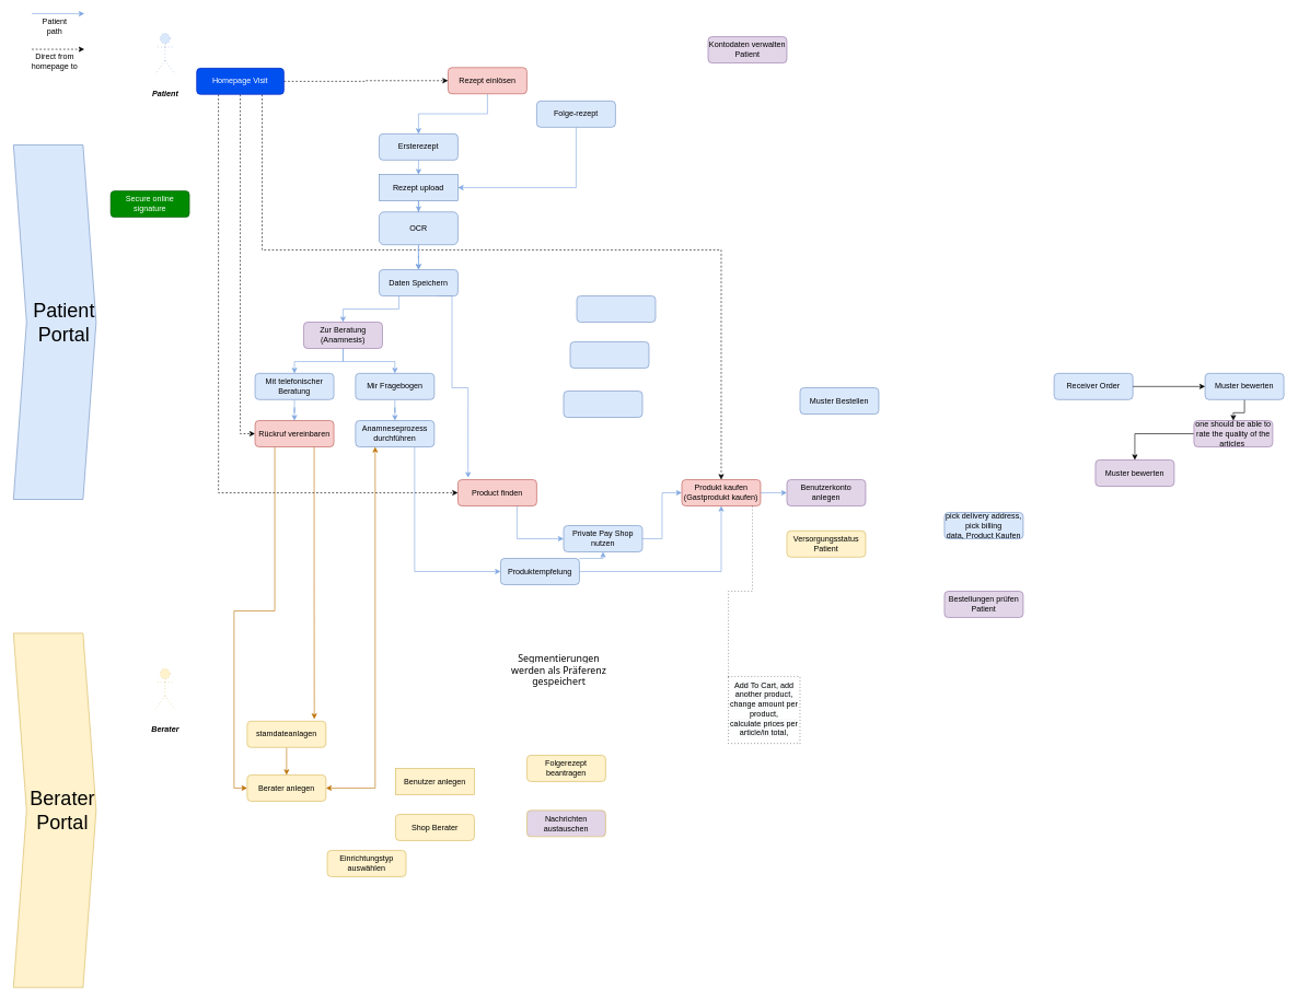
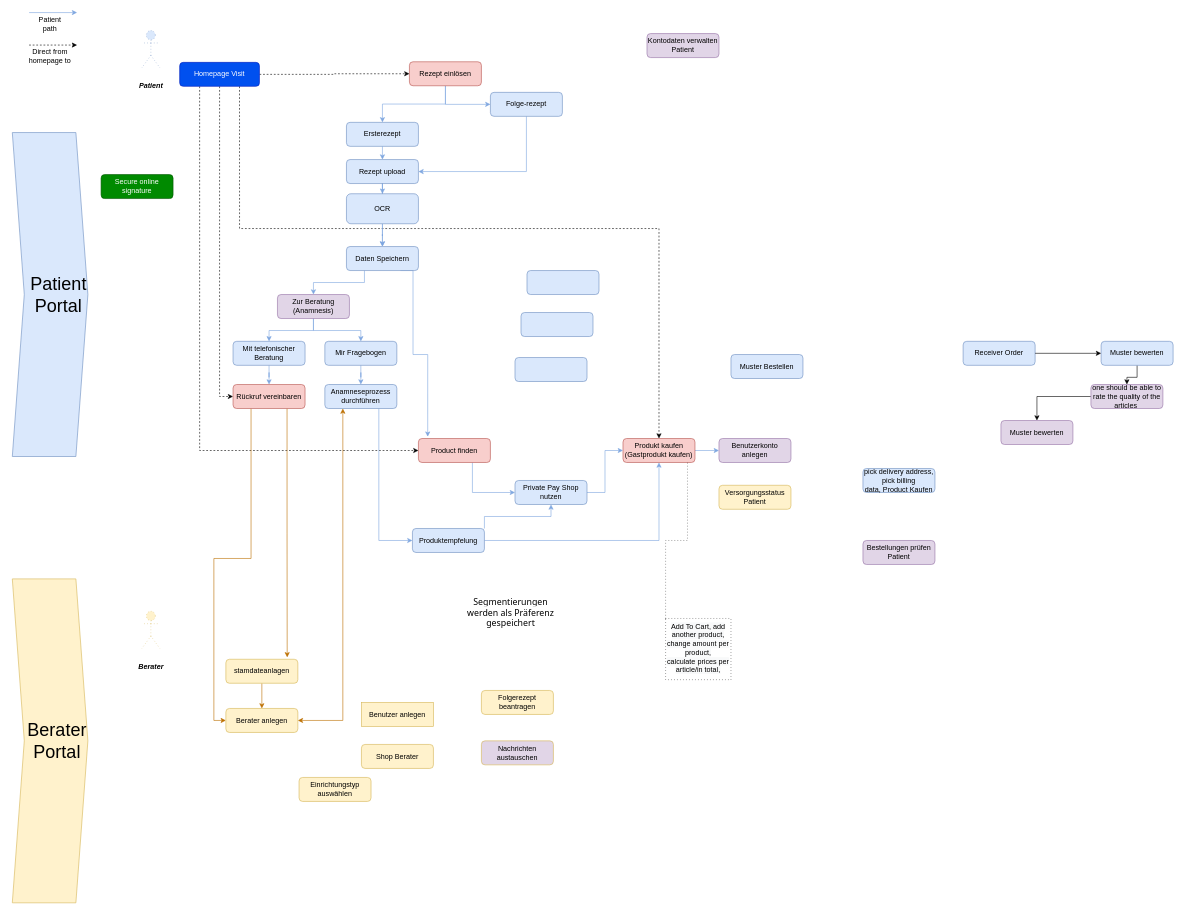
+ <mxCell id="8" style="edgeStyle=orthogonalEdgeStyle;rounded=0;orthogonalLoop=1;jettySize=auto;html=1;exitX=0.5;exitY=1;exitDx=0;exitDy=0;entryX=0;entryY=0.5;entryDx=0;entryDy=0;fontSize=30;strokeColor=#7EA6E0;" parent="1" source="9" target="11" edge="1"><mxGeometry relative="1" as="geometry" /></mxCell>
- <mxCell id="19" value="Rezept upload" style="whiteSpace=wrap;html=1;fontSize=12;glass=0;strokeWidth=1;shadow=0;fillColor=#dae8fc;strokeColor=#6C8EBF;rounded=0;" parent="1" vertex="1"><mxGeometry x="577" y="265" width="120" height="40" as="geometry" /></mxCell>
+ <mxCell id="19" value="Rezept upload" style="rounded=1;whiteSpace=wrap;html=1;fontSize=12;glass=0;strokeWidth=1;shadow=0;fillColor=#dae8fc;strokeColor=#6C8EBF;" parent="1" vertex="1"><mxGeometry x="577" y="265" width="120" height="40" as="geometry" /></mxCell>
- <mxCell id="16" value="Produktempfelung" style="rounded=1;whiteSpace=wrap;html=1;fontSize=12;glass=0;strokeWidth=1;shadow=0;fillColor=#dae8fc;strokeColor=#6c8ebf;" parent="1" vertex="1"><mxGeometry x="762" y="850" width="120" height="40" as="geometry" /></mxCell>
+ <mxCell id="16" value="Produktempfelung" style="rounded=1;whiteSpace=wrap;html=1;fontSize=12;glass=0;strokeWidth=1;shadow=0;fillColor=#dae8fc;strokeColor=#6c8ebf;" parent="1" vertex="1"><mxGeometry x="687" y="880" width="120" height="40" as="geometry" /></mxCell>
